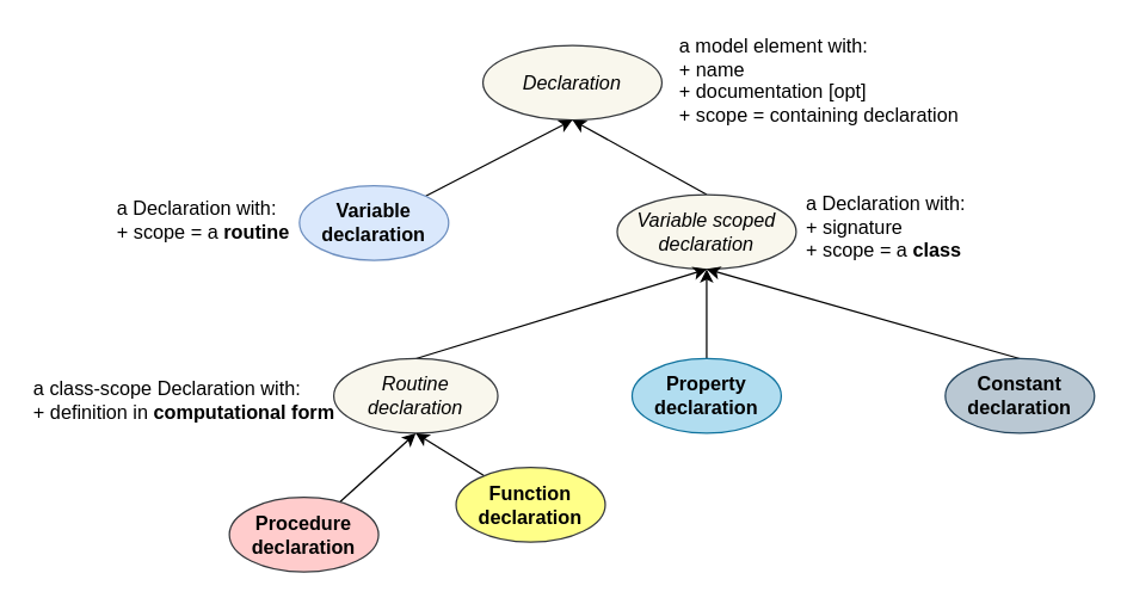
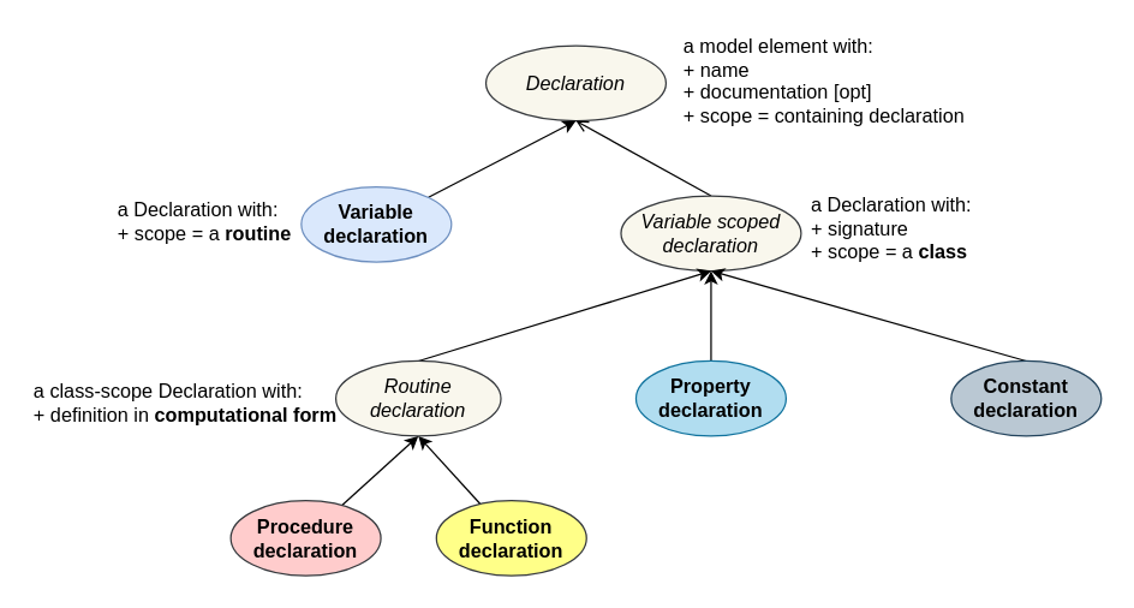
- <mxCell id="3" style="edgeStyle=none;rounded=0;orthogonalLoop=1;jettySize=auto;html=1;exitX=0.5;exitY=0;exitDx=0;exitDy=0;entryX=0.5;entryY=1;entryDx=0;entryDy=0;fontSize=13;" edge="1" parent="1" source="4" target="2"><mxGeometry relative="1" as="geometry" /></mxCell>
+ <mxCell id="3" style="edgeStyle=none;rounded=0;orthogonalLoop=1;jettySize=auto;html=1;exitX=0.5;exitY=0;exitDx=0;exitDy=0;entryX=0.5;entryY=1;entryDx=0;entryDy=0;fontSize=13;endArrow=open;" edge="1" parent="1" source="4" target="2"><mxGeometry relative="1" as="geometry" /></mxCell>
- <mxCell id="16" value="Function declaration" style="ellipse;whiteSpace=wrap;html=1;fontSize=13;fontStyle=1;fillColor=#ffff88;strokeColor=#36393d;" vertex="1" parent="1"><mxGeometry x="305" y="313" width="100" height="50" as="geometry" /></mxCell>
+ <mxCell id="16" value="Function declaration" style="ellipse;whiteSpace=wrap;html=1;fontSize=13;fontStyle=1;fillColor=#ffff88;strokeColor=#36393d;" vertex="1" parent="1"><mxGeometry x="290" y="333" width="100" height="50" as="geometry" /></mxCell>
